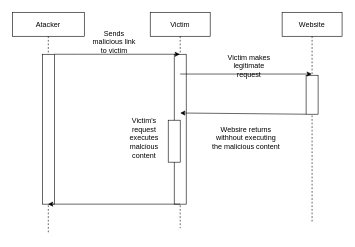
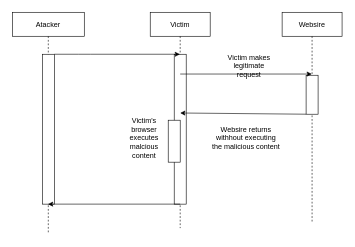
- <mxCell id="4" value="Website" style="shape=umlLifeline;perimeter=lifelinePerimeter;container=1;collapsible=0;recursiveResize=0;rounded=0;shadow=0;strokeWidth=1;" parent="1" vertex="1"><mxGeometry x="470" y="20" width="100" height="350" as="geometry" /></mxCell>
+ <mxCell id="4" value="Websire" style="shape=umlLifeline;perimeter=lifelinePerimeter;container=1;collapsible=0;recursiveResize=0;rounded=0;shadow=0;strokeWidth=1;" parent="1" vertex="1"><mxGeometry x="470" y="20" width="100" height="350" as="geometry" /></mxCell>
- <mxCell id="10" value="Sends malicious link to victim" style="text;html=1;strokeColor=none;fillColor=none;align=center;verticalAlign=middle;whiteSpace=wrap;rounded=0;" parent="1" vertex="1"><mxGeometry x="150" y="60" width="80" height="20" as="geometry" /></mxCell>
- <mxCell id="15" value="Victim's request executes malcious content" style="text;html=1;strokeColor=none;fillColor=none;align=center;verticalAlign=middle;whiteSpace=wrap;rounded=0;" vertex="1" parent="1"><mxGeometry x="220" y="220" width="40" height="20" as="geometry" /></mxCell>
+ <mxCell id="15" value="Victim's browser executes malcious content" style="text;html=1;strokeColor=none;fillColor=none;align=center;verticalAlign=middle;whiteSpace=wrap;rounded=0;" vertex="1" parent="1"><mxGeometry x="220" y="220" width="40" height="20" as="geometry" /></mxCell>
